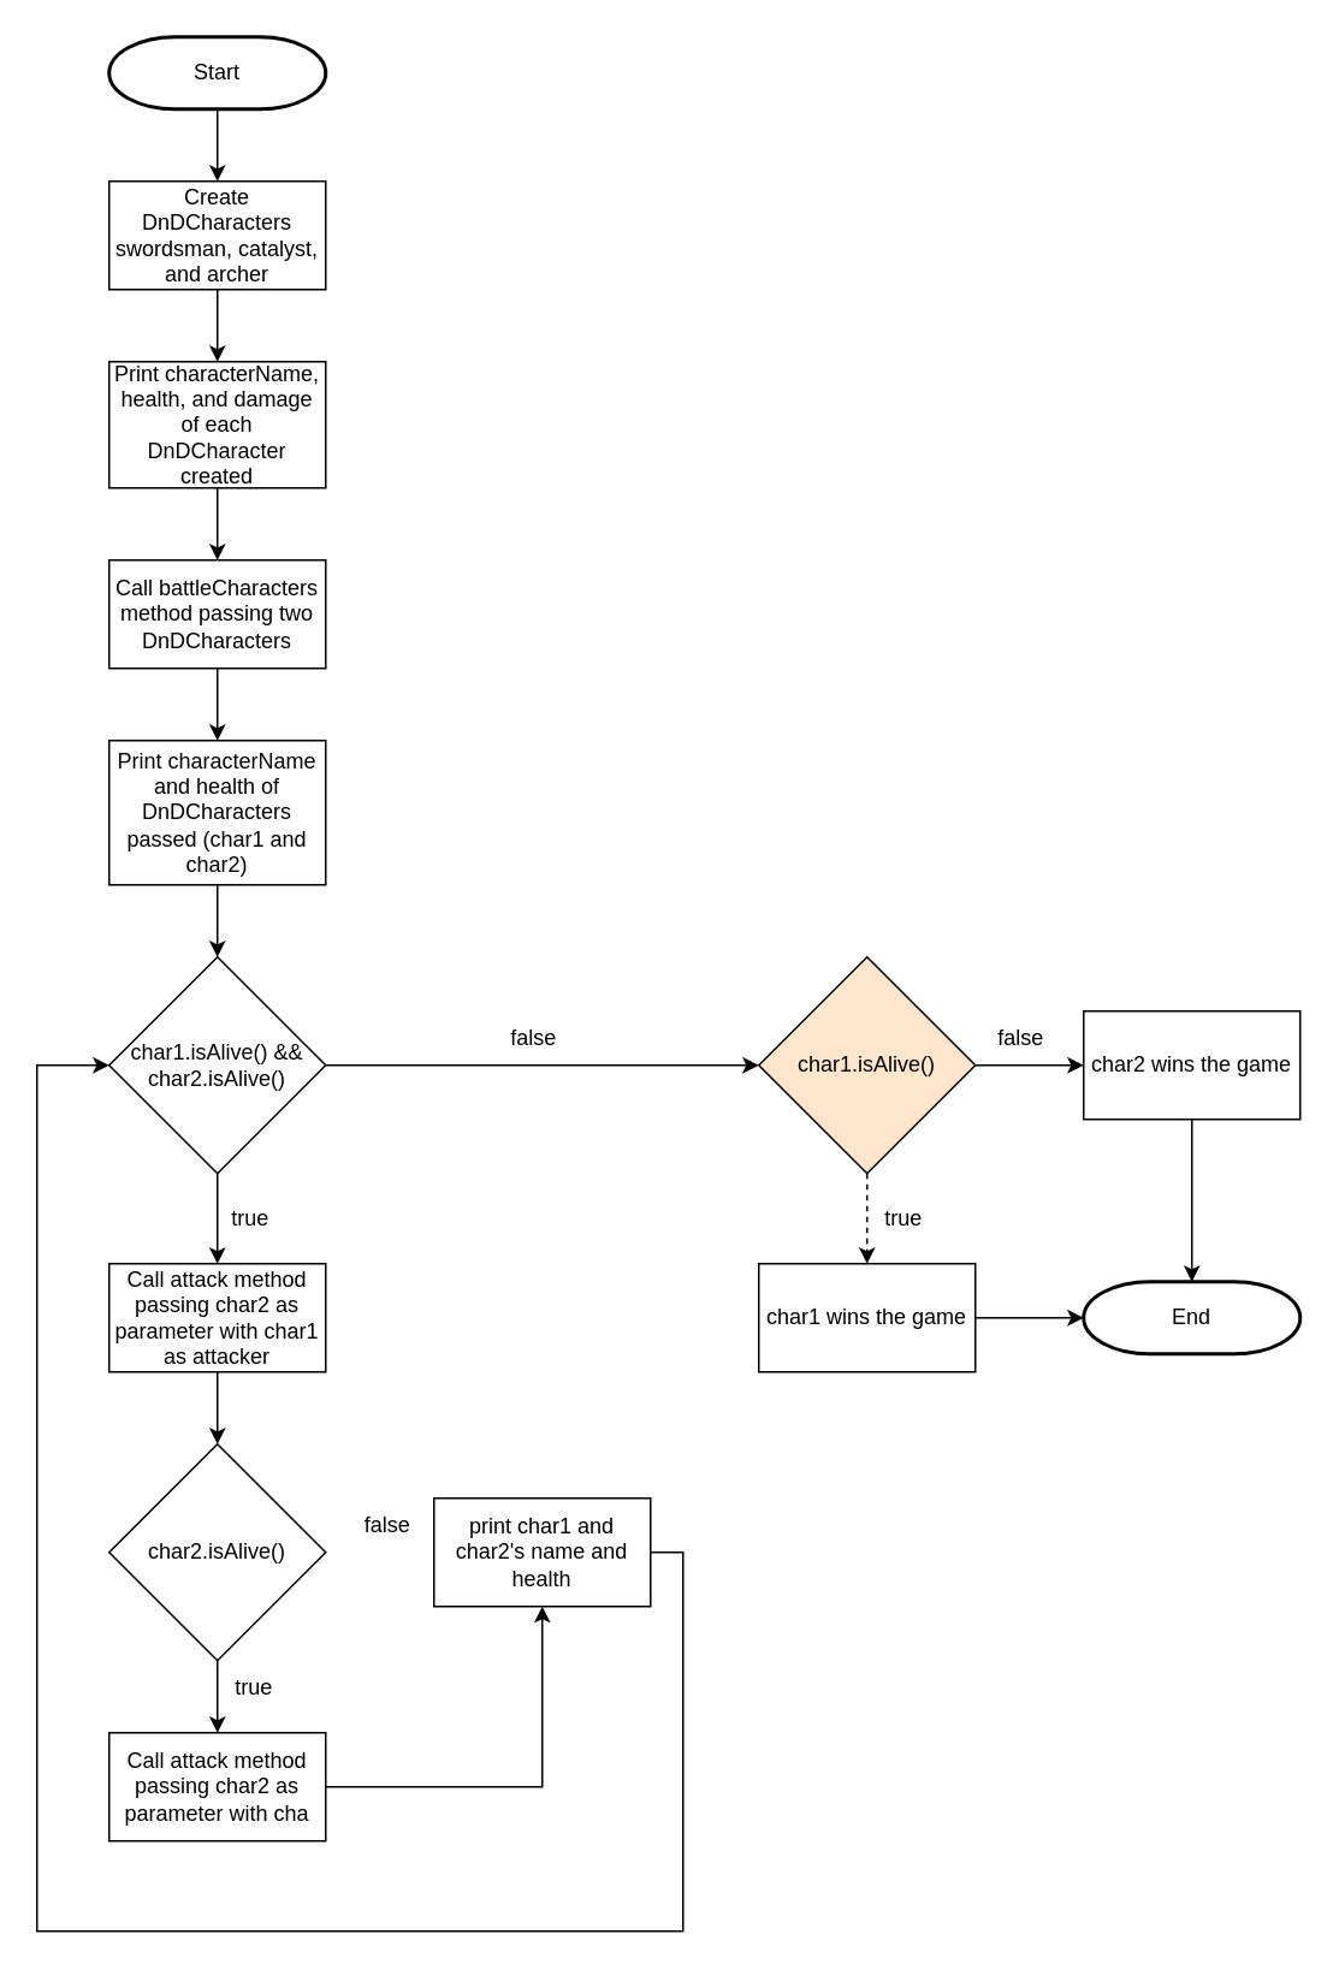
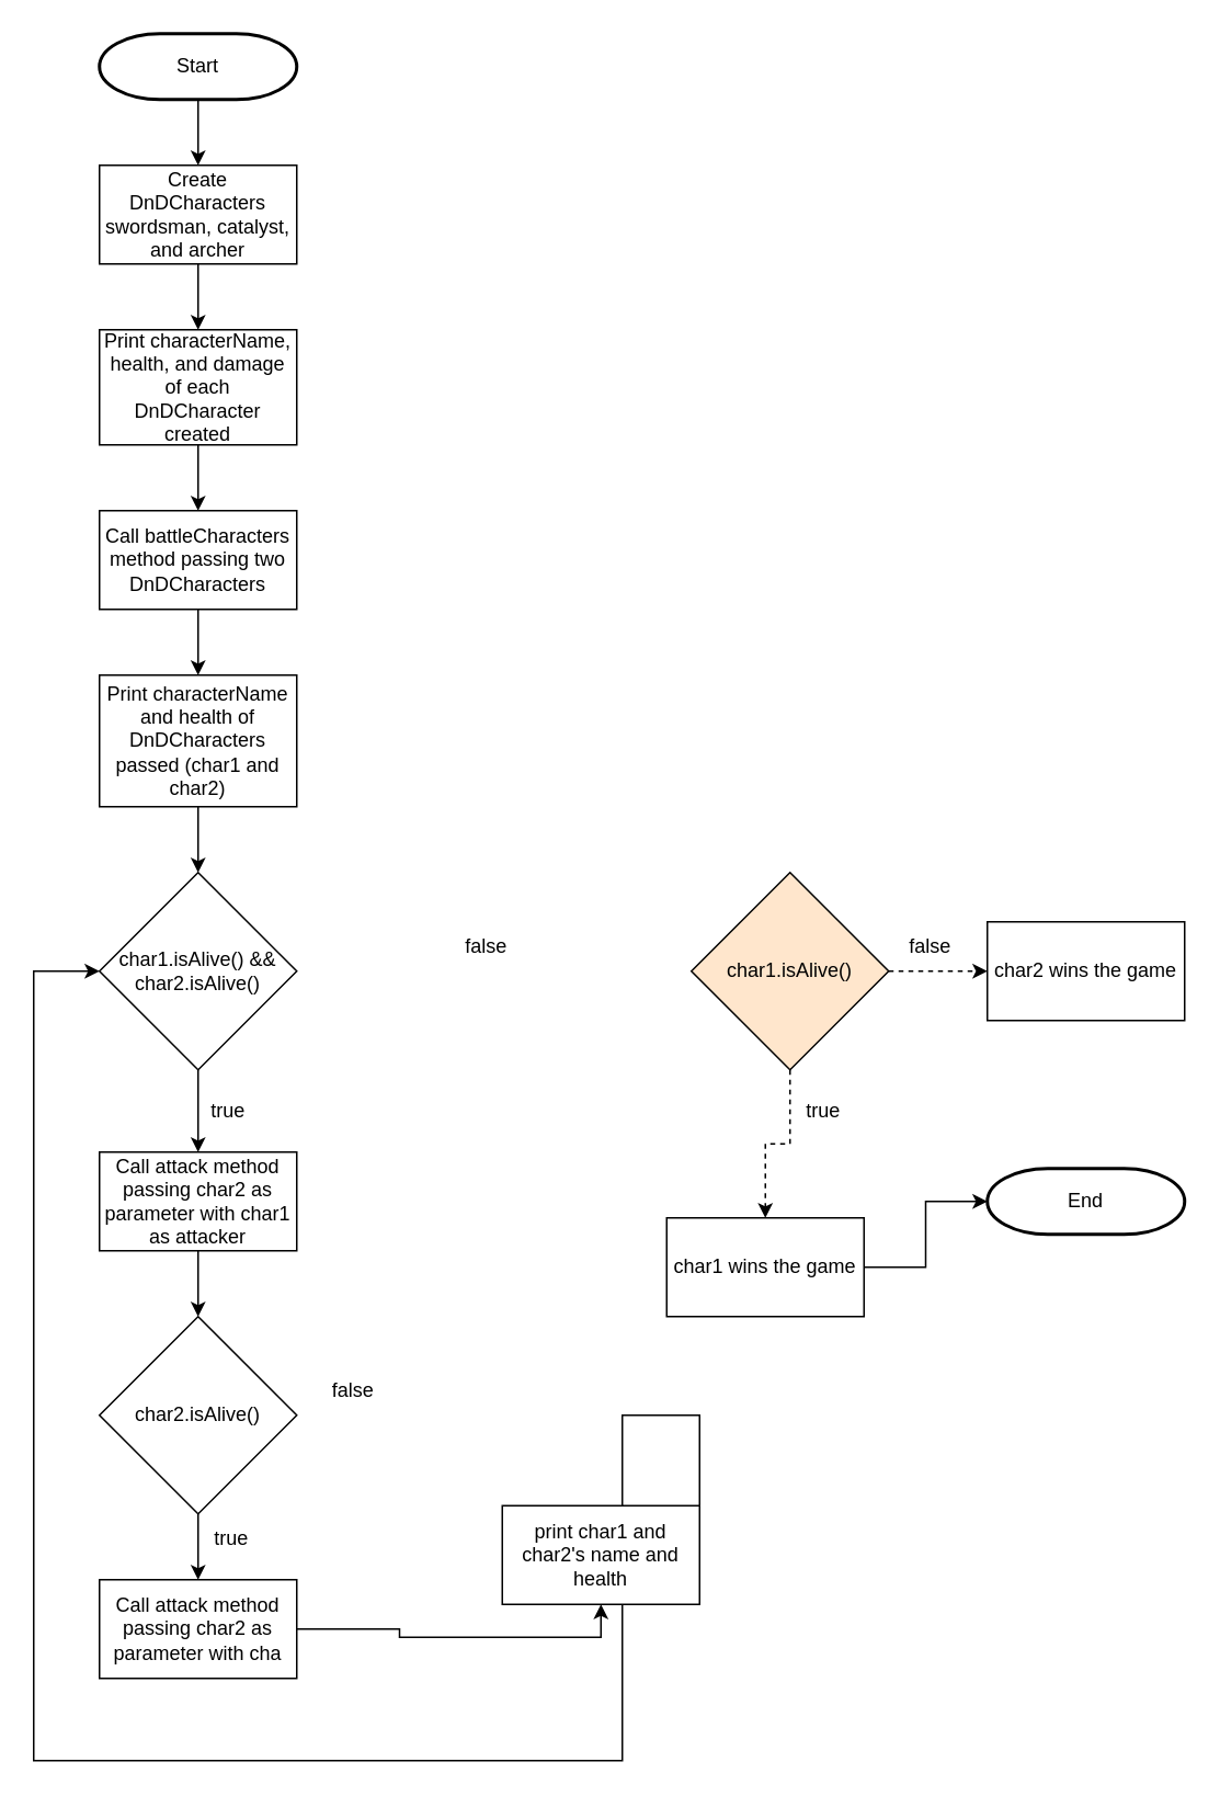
- <mxCell id="13" style="edgeStyle=orthogonalEdgeStyle;rounded=0;orthogonalLoop=1;jettySize=auto;html=1;exitX=1;exitY=0.5;exitDx=0;exitDy=0;entryX=0;entryY=0.5;entryDx=0;entryDy=0;" edge="1" parent="1" source="14" target="28"><mxGeometry relative="1" as="geometry"><mxPoint x="260" y="589.667" as="targetPoint" /></mxGeometry></mxCell>
- <mxCell id="27" style="edgeStyle=orthogonalEdgeStyle;rounded=0;orthogonalLoop=1;jettySize=auto;html=1;exitX=1;exitY=0.5;exitDx=0;exitDy=0;entryX=0;entryY=0.5;entryDx=0;entryDy=0;" edge="1" parent="1" source="28" target="30"><mxGeometry relative="1" as="geometry" /></mxCell>
+ <mxCell id="27" style="edgeStyle=orthogonalEdgeStyle;rounded=0;orthogonalLoop=1;jettySize=auto;html=1;exitX=1;exitY=0.5;exitDx=0;exitDy=0;entryX=0;entryY=0.5;entryDx=0;entryDy=0;dashed=1;" edge="1" parent="1" source="28" target="30"><mxGeometry relative="1" as="geometry" /></mxCell>
- <mxCell id="35" style="edgeStyle=orthogonalEdgeStyle;rounded=0;orthogonalLoop=1;jettySize=auto;html=1;exitX=0.5;exitY=1;exitDx=0;exitDy=0;entryX=0.5;entryY=0;entryDx=0;entryDy=0;entryPerimeter=0;" edge="1" parent="1" source="30" target="33"><mxGeometry relative="1" as="geometry" /></mxCell>
- <mxCell id="29" value="char1 wins the game" style="whiteSpace=wrap;html=1;" vertex="1" parent="1"><mxGeometry x="420" y="700" width="120" height="60" as="geometry" /></mxCell>
+ <mxCell id="29" value="char1 wins the game" style="whiteSpace=wrap;html=1;" vertex="1" parent="1"><mxGeometry x="405" y="740" width="120" height="60" as="geometry" /></mxCell>
- <mxCell id="24" value="print char1 and char2's name and health" style="whiteSpace=wrap;html=1;" vertex="1" parent="1"><mxGeometry x="240" y="830" width="120" height="60" as="geometry" /></mxCell>
+ <mxCell id="24" value="print char1 and char2's name and health" style="whiteSpace=wrap;html=1;" vertex="1" parent="1"><mxGeometry x="305" y="915" width="120" height="60" as="geometry" /></mxCell>
